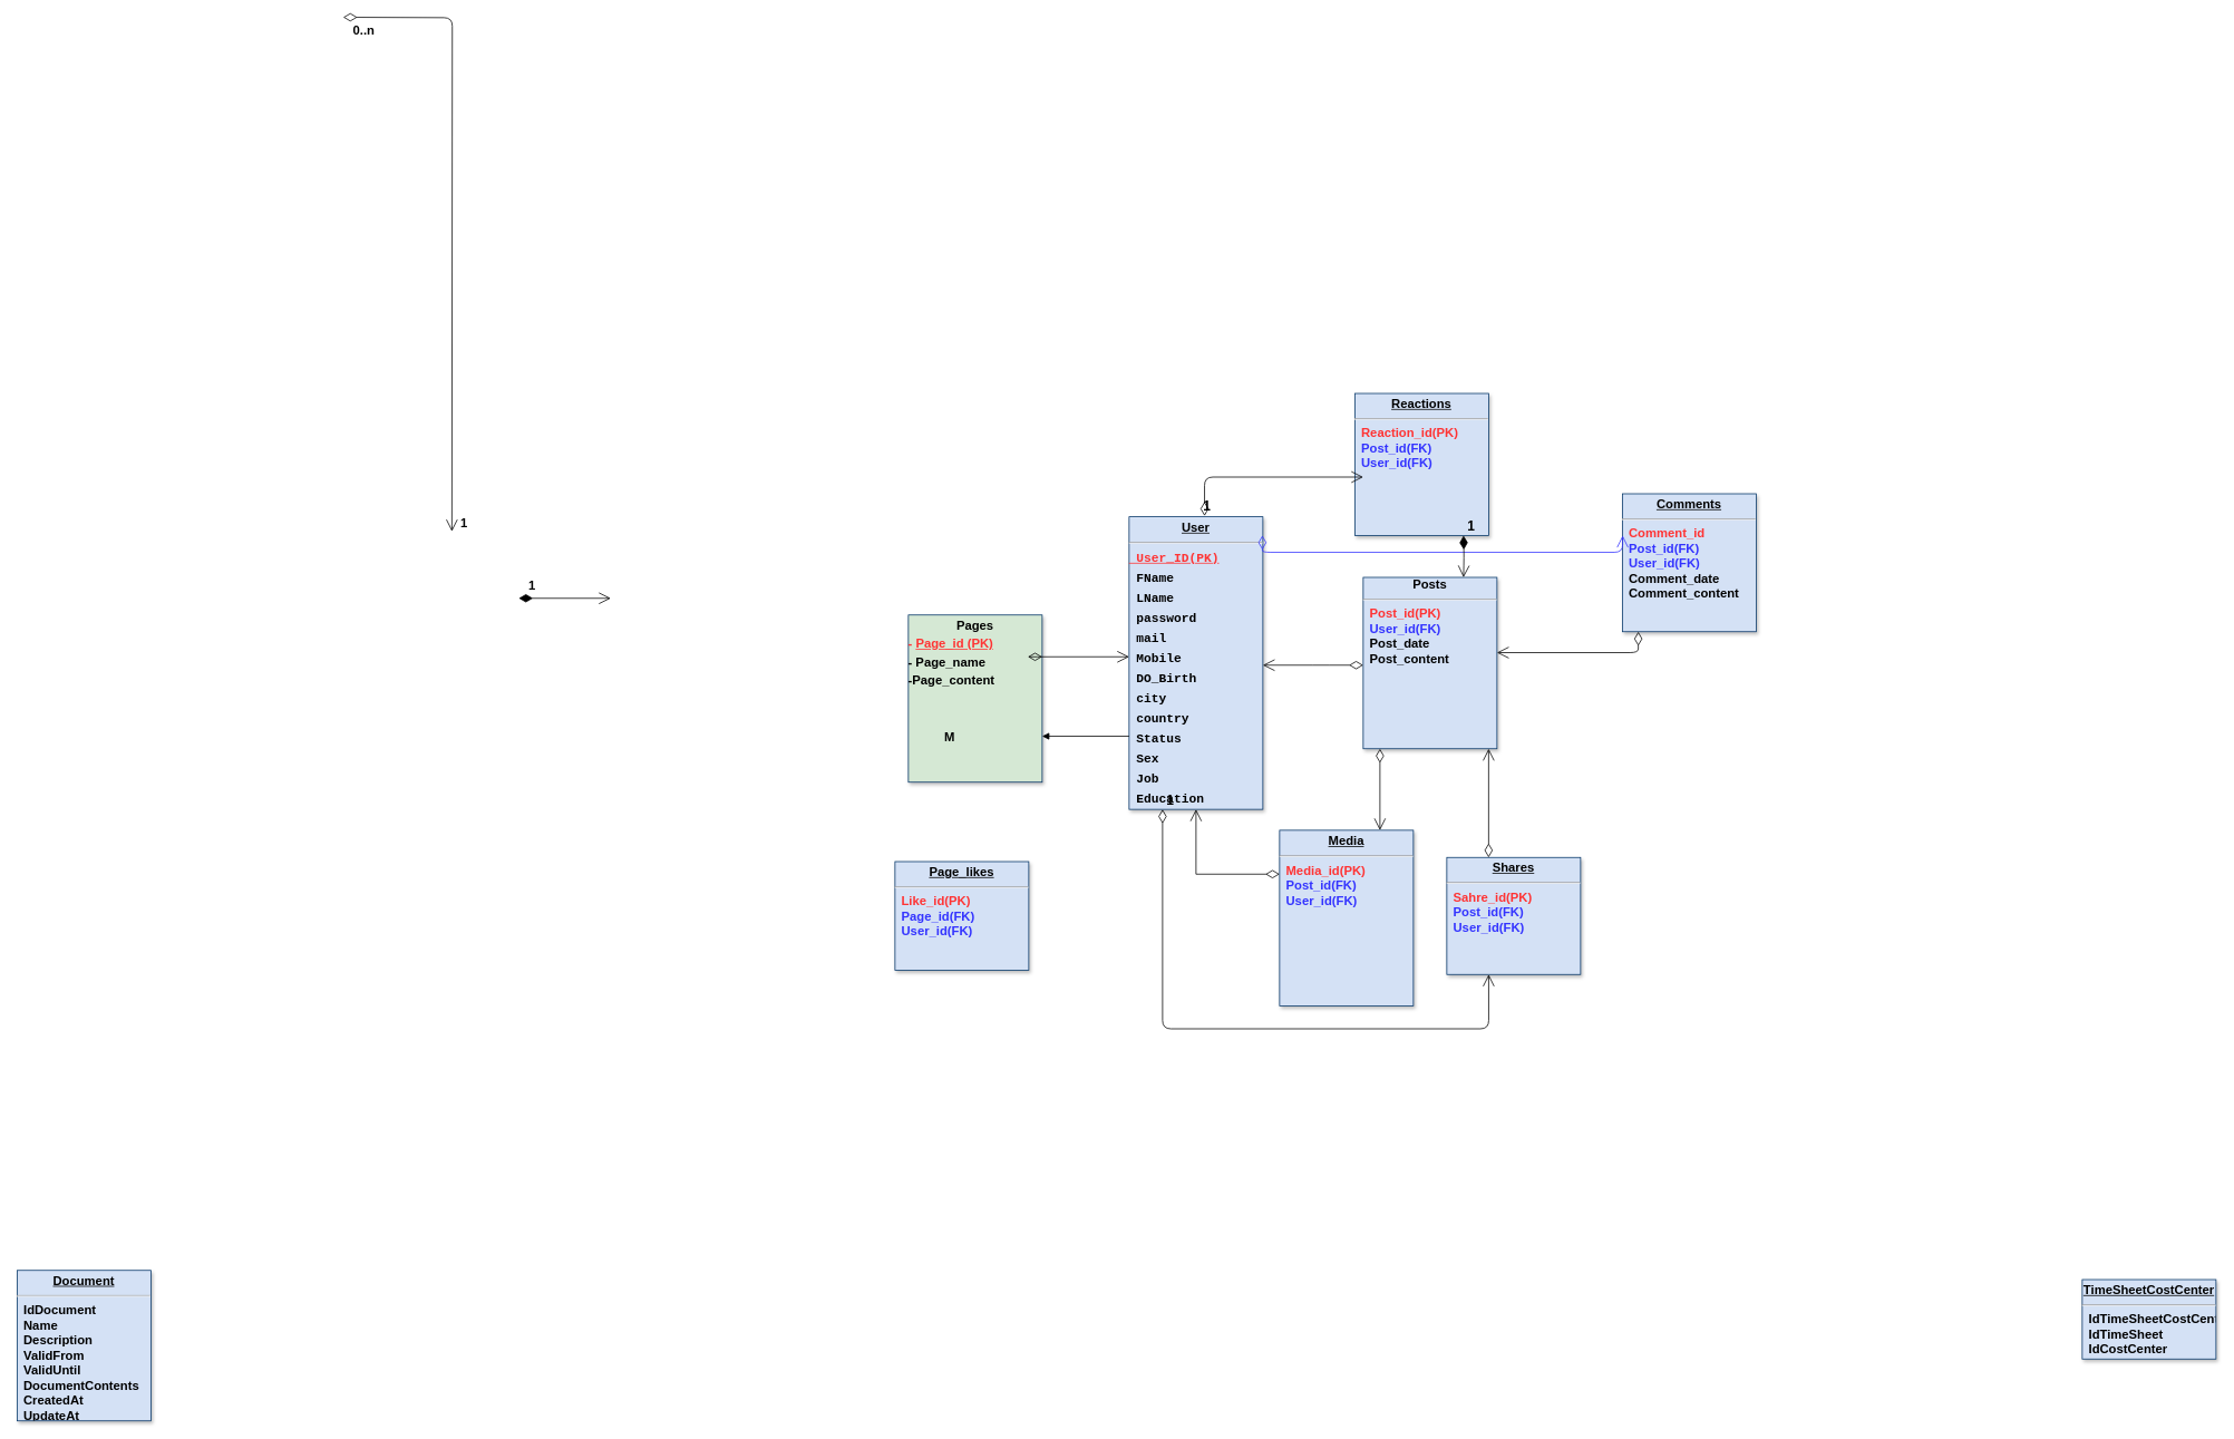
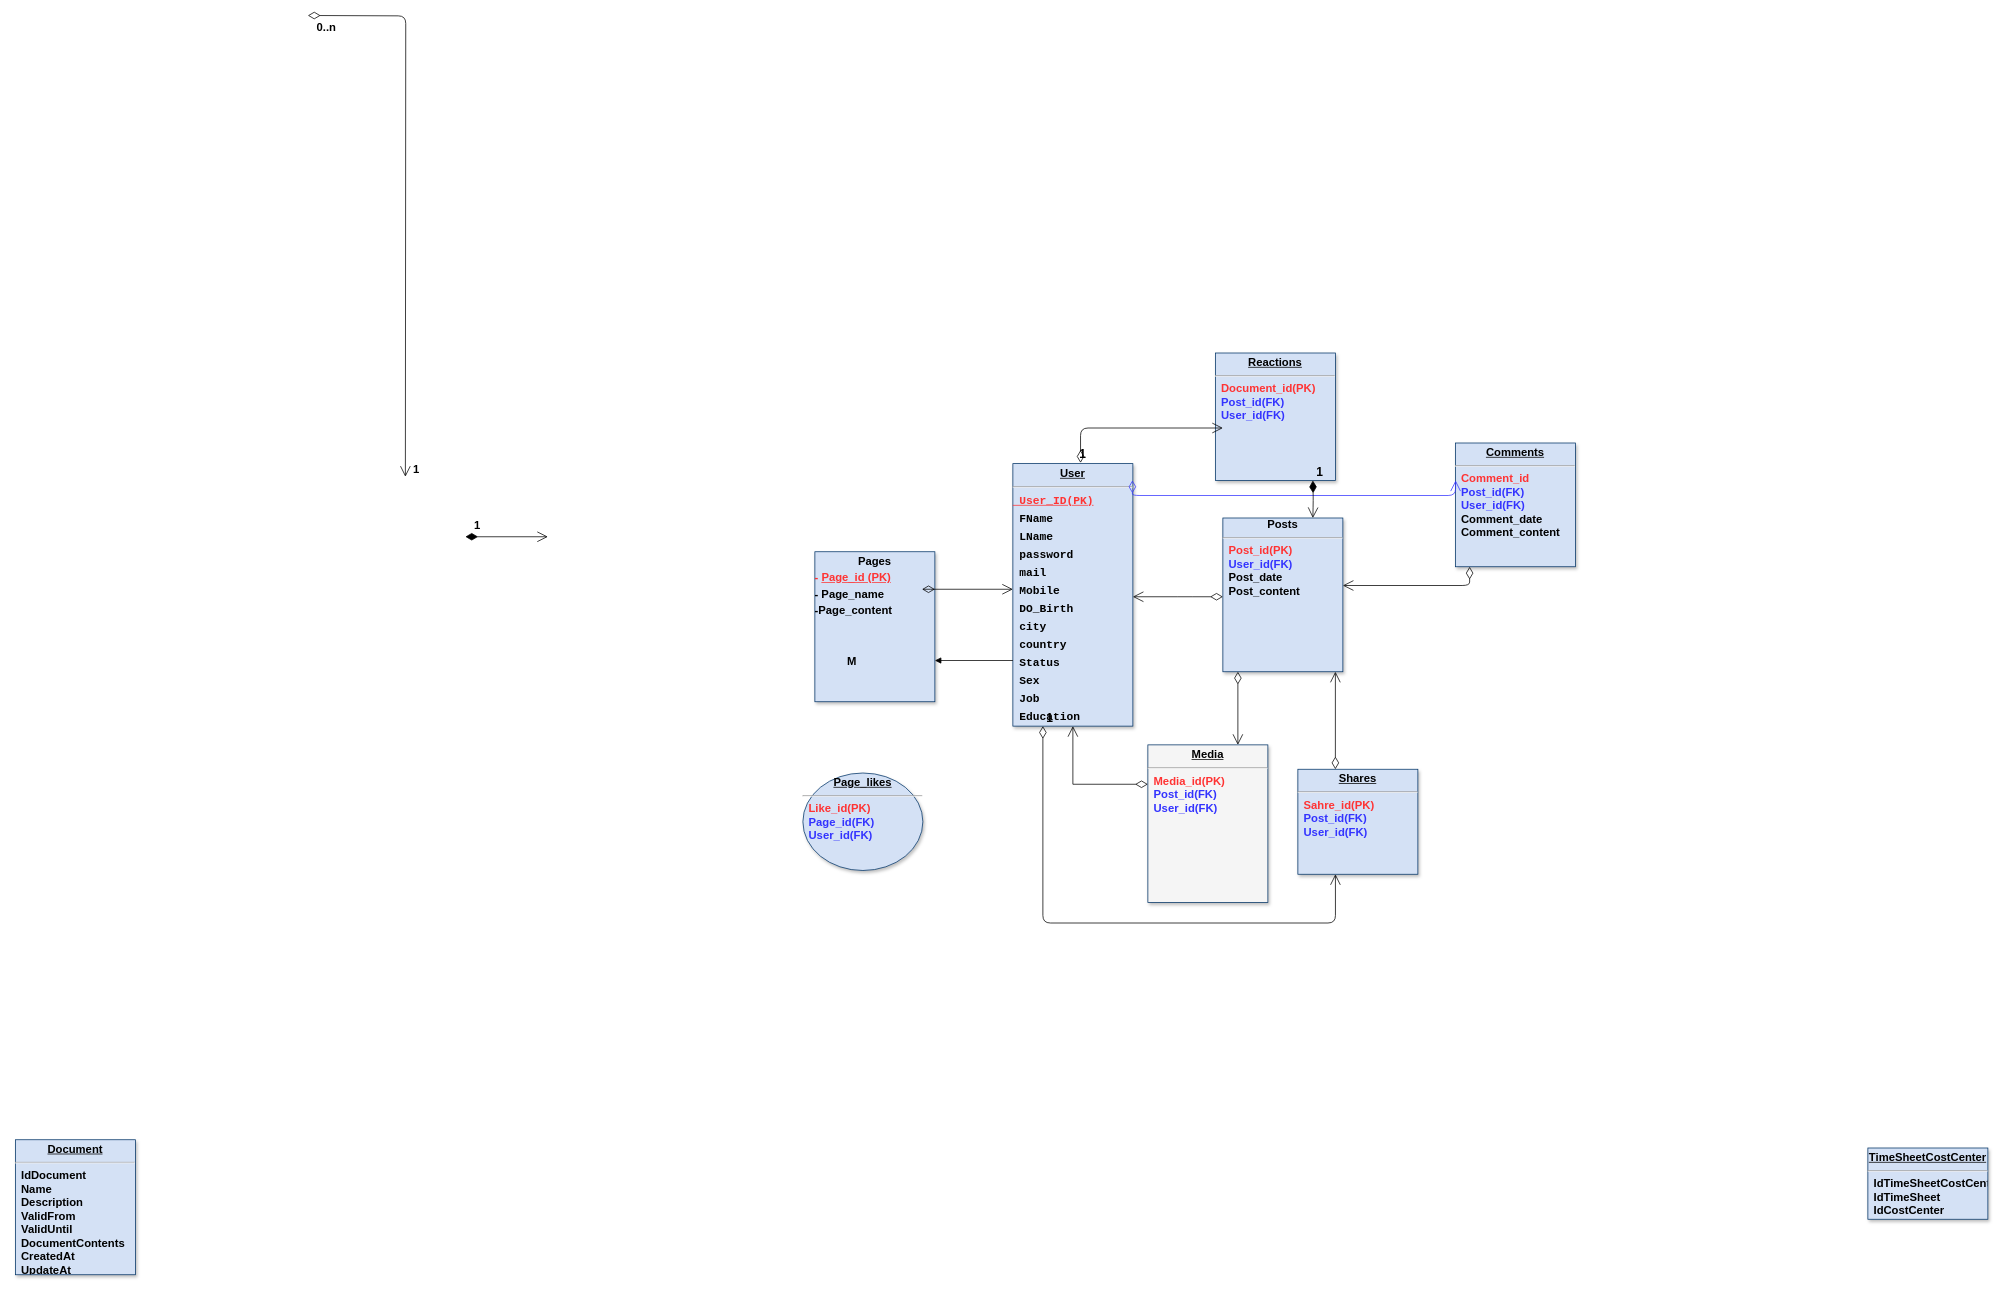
- <mxCell id="7" value="&lt;p style=&quot;margin: 4px 0px 0px ; text-align: center ; text-decoration: underline ; font-size: 15px&quot;&gt;Reactions&lt;/p&gt;&lt;hr style=&quot;font-size: 15px&quot;&gt;&lt;p style=&quot;margin: 0px 0px 0px 8px ; font-size: 15px&quot;&gt;&lt;font color=&quot;#ff3333&quot; style=&quot;font-size: 15px&quot;&gt;Reaction_id(PK)&amp;nbsp;&lt;/font&gt;&lt;/p&gt;&lt;p style=&quot;margin: 0px 0px 0px 8px ; font-size: 15px&quot;&gt;&lt;font color=&quot;#3333ff&quot;&gt;Post_id(FK)&lt;/font&gt;&lt;/p&gt;&lt;p style=&quot;margin: 0px 0px 0px 8px ; font-size: 15px&quot;&gt;&lt;font color=&quot;#3333ff&quot;&gt;User_id(FK)&lt;/font&gt;&lt;/p&gt;" style="verticalAlign=top;align=left;overflow=fill;fontSize=15;fontFamily=Helvetica;html=1;strokeColor=#003366;shadow=1;fillColor=#D4E1F5;fontStyle=1;labelBackgroundColor=none;" parent="1" vertex="1"><mxGeometry x="1620" y="470" width="160" height="170" as="geometry" /></mxCell>
+ <mxCell id="7" value="&lt;p style=&quot;margin: 4px 0px 0px ; text-align: center ; text-decoration: underline ; font-size: 15px&quot;&gt;Reactions&lt;/p&gt;&lt;hr style=&quot;font-size: 15px&quot;&gt;&lt;p style=&quot;margin: 0px 0px 0px 8px ; font-size: 15px&quot;&gt;&lt;font color=&quot;#ff3333&quot; style=&quot;font-size: 15px&quot;&gt;Document_id(PK)&amp;nbsp;&lt;/font&gt;&lt;/p&gt;&lt;p style=&quot;margin: 0px 0px 0px 8px ; font-size: 15px&quot;&gt;&lt;font color=&quot;#3333ff&quot;&gt;Post_id(FK)&lt;/font&gt;&lt;/p&gt;&lt;p style=&quot;margin: 0px 0px 0px 8px ; font-size: 15px&quot;&gt;&lt;font color=&quot;#3333ff&quot;&gt;User_id(FK)&lt;/font&gt;&lt;/p&gt;" style="verticalAlign=top;align=left;overflow=fill;fontSize=15;fontFamily=Helvetica;html=1;strokeColor=#003366;shadow=1;fillColor=#D4E1F5;fontStyle=1;labelBackgroundColor=none;" parent="1" vertex="1"><mxGeometry x="1620" y="470" width="160" height="170" as="geometry" /></mxCell>
- <mxCell id="6" value="&lt;p style=&quot;margin: 4px 0px 0px; text-align: center; font-size: 15px;&quot;&gt;&lt;font style=&quot;font-size: 15px;&quot;&gt;&lt;span style=&quot;font-size: 15px;&quot;&gt;Pages&lt;/span&gt;&lt;/font&gt;&lt;/p&gt;&lt;p style=&quot;margin: 4px 0px 0px; font-size: 15px;&quot;&gt;&lt;font style=&quot;font-size: 15px;&quot; color=&quot;#ff3333&quot;&gt;&lt;span style=&quot;font-size: 15px;&quot;&gt;- &lt;u style=&quot;font-size: 15px;&quot;&gt;Page_id (PK)&lt;/u&gt;&lt;/span&gt;&lt;/font&gt;&lt;/p&gt;&lt;p style=&quot;margin: 4px 0px 0px; font-size: 15px;&quot;&gt;&lt;font style=&quot;font-size: 15px;&quot;&gt;&lt;span style=&quot;font-size: 15px;&quot;&gt;- Page_name&amp;nbsp;&lt;/span&gt;&lt;/font&gt;&lt;/p&gt;&lt;p style=&quot;margin: 4px 0px 0px; font-size: 15px;&quot;&gt;&lt;font style=&quot;font-size: 15px;&quot;&gt;&lt;font style=&quot;font-size: 15px;&quot;&gt;&lt;span style=&quot;font-size: 15px;&quot;&gt;-Page_conten&lt;/span&gt;&lt;/font&gt;&lt;span style=&quot;font-size: 15px;&quot;&gt;t&amp;nbsp;&lt;/span&gt;&lt;/font&gt;&lt;/p&gt;" style="verticalAlign=top;align=left;overflow=fill;fontSize=15;fontFamily=Helvetica;html=1;strokeColor=#003366;shadow=1;fillColor=#d5e8d4;fontStyle=1;labelBackgroundColor=none;" parent="1" vertex="1"><mxGeometry x="1086" y="735" width="160" height="200" as="geometry" /></mxCell>
+ <mxCell id="6" value="&lt;p style=&quot;margin: 4px 0px 0px; text-align: center; font-size: 15px;&quot;&gt;&lt;font style=&quot;font-size: 15px;&quot;&gt;&lt;span style=&quot;font-size: 15px;&quot;&gt;Pages&lt;/span&gt;&lt;/font&gt;&lt;/p&gt;&lt;p style=&quot;margin: 4px 0px 0px; font-size: 15px;&quot;&gt;&lt;font style=&quot;font-size: 15px;&quot; color=&quot;#ff3333&quot;&gt;&lt;span style=&quot;font-size: 15px;&quot;&gt;- &lt;u style=&quot;font-size: 15px;&quot;&gt;Page_id (PK)&lt;/u&gt;&lt;/span&gt;&lt;/font&gt;&lt;/p&gt;&lt;p style=&quot;margin: 4px 0px 0px; font-size: 15px;&quot;&gt;&lt;font style=&quot;font-size: 15px;&quot;&gt;&lt;span style=&quot;font-size: 15px;&quot;&gt;- Page_name&amp;nbsp;&lt;/span&gt;&lt;/font&gt;&lt;/p&gt;&lt;p style=&quot;margin: 4px 0px 0px; font-size: 15px;&quot;&gt;&lt;font style=&quot;font-size: 15px;&quot;&gt;&lt;font style=&quot;font-size: 15px;&quot;&gt;&lt;span style=&quot;font-size: 15px;&quot;&gt;-Page_conten&lt;/span&gt;&lt;/font&gt;&lt;span style=&quot;font-size: 15px;&quot;&gt;t&amp;nbsp;&lt;/span&gt;&lt;/font&gt;&lt;/p&gt;" style="verticalAlign=top;align=left;overflow=fill;fontSize=15;fontFamily=Helvetica;html=1;strokeColor=#003366;shadow=1;fillColor=#D4E1F5;fontStyle=1;labelBackgroundColor=none;" parent="1" vertex="1"><mxGeometry x="1086" y="735" width="160" height="200" as="geometry" /></mxCell>
- <mxCell id="11" value="&lt;p style=&quot;margin: 4px 0px 0px ; text-align: center ; text-decoration: underline ; font-size: 15px&quot;&gt;&lt;font style=&quot;font-size: 15px&quot;&gt;Page_likes&lt;/font&gt;&lt;/p&gt;&lt;hr style=&quot;font-size: 15px&quot;&gt;&lt;p style=&quot;margin: 0px 0px 0px 8px ; font-size: 15px&quot;&gt;&lt;font style=&quot;font-size: 15px&quot; color=&quot;#ff3333&quot;&gt;Like_id(PK)&lt;/font&gt;&lt;/p&gt;&lt;p style=&quot;margin: 0px 0px 0px 8px ; font-size: 15px&quot;&gt;&lt;font style=&quot;font-size: 15px&quot; color=&quot;#3333ff&quot;&gt;Page_id(FK)&lt;/font&gt;&lt;/p&gt;&lt;p style=&quot;margin: 0px 0px 0px 8px ; font-size: 15px&quot;&gt;&lt;font style=&quot;font-size: 15px&quot; color=&quot;#3333ff&quot;&gt;User_id(FK)&lt;/font&gt;&lt;/p&gt;" style="verticalAlign=top;align=left;overflow=fill;fontSize=15;fontFamily=Helvetica;html=1;strokeColor=#003366;shadow=1;fillColor=#D4E1F5;fontStyle=1;labelBackgroundColor=none;" parent="1" vertex="1"><mxGeometry x="1070" y="1030" width="160" height="130" as="geometry" /></mxCell>
+ <mxCell id="11" value="&lt;p style=&quot;margin: 4px 0px 0px ; text-align: center ; text-decoration: underline ; font-size: 15px&quot;&gt;&lt;font style=&quot;font-size: 15px&quot;&gt;Page_likes&lt;/font&gt;&lt;/p&gt;&lt;hr style=&quot;font-size: 15px&quot;&gt;&lt;p style=&quot;margin: 0px 0px 0px 8px ; font-size: 15px&quot;&gt;&lt;font style=&quot;font-size: 15px&quot; color=&quot;#ff3333&quot;&gt;Like_id(PK)&lt;/font&gt;&lt;/p&gt;&lt;p style=&quot;margin: 0px 0px 0px 8px ; font-size: 15px&quot;&gt;&lt;font style=&quot;font-size: 15px&quot; color=&quot;#3333ff&quot;&gt;Page_id(FK)&lt;/font&gt;&lt;/p&gt;&lt;p style=&quot;margin: 0px 0px 0px 8px ; font-size: 15px&quot;&gt;&lt;font style=&quot;font-size: 15px&quot; color=&quot;#3333ff&quot;&gt;User_id(FK)&lt;/font&gt;&lt;/p&gt;" style="ellipse;verticalAlign=top;align=left;overflow=fill;fontSize=15;fontFamily=Helvetica;html=1;strokeColor=#003366;shadow=1;fillColor=#D4E1F5;fontStyle=1;labelBackgroundColor=none;" parent="1" vertex="1"><mxGeometry x="1070" y="1030" width="160" height="130" as="geometry" /></mxCell>
- <mxCell id="3" value="&lt;p style=&quot;margin: 4px 0px 0px ; text-align: center ; text-decoration: underline ; font-size: 15px&quot;&gt;Media&lt;/p&gt;&lt;hr style=&quot;font-size: 15px&quot;&gt;&lt;p style=&quot;margin: 0px 0px 0px 8px ; font-size: 15px&quot;&gt;&lt;font color=&quot;#ff3333&quot;&gt;Media_id(PK)&lt;/font&gt;&lt;/p&gt;&lt;p style=&quot;margin: 0px 0px 0px 8px ; font-size: 15px&quot;&gt;&lt;font color=&quot;#3333ff&quot;&gt;Post_id(FK)&lt;/font&gt;&lt;/p&gt;&lt;p style=&quot;margin: 0px 0px 0px 8px ; font-size: 15px&quot;&gt;&lt;font color=&quot;#3333ff&quot;&gt;User_id(FK)&lt;/font&gt;&lt;/p&gt;" style="verticalAlign=top;align=left;overflow=fill;fontSize=15;fontFamily=Helvetica;html=1;strokeColor=#003366;shadow=1;fillColor=#D4E1F5;fontStyle=1;labelBackgroundColor=none;" parent="1" vertex="1"><mxGeometry x="1530" y="992.5" width="160" height="210" as="geometry" /></mxCell>
+ <mxCell id="3" value="&lt;p style=&quot;margin: 4px 0px 0px ; text-align: center ; text-decoration: underline ; font-size: 15px&quot;&gt;Media&lt;/p&gt;&lt;hr style=&quot;font-size: 15px&quot;&gt;&lt;p style=&quot;margin: 0px 0px 0px 8px ; font-size: 15px&quot;&gt;&lt;font color=&quot;#ff3333&quot;&gt;Media_id(PK)&lt;/font&gt;&lt;/p&gt;&lt;p style=&quot;margin: 0px 0px 0px 8px ; font-size: 15px&quot;&gt;&lt;font color=&quot;#3333ff&quot;&gt;Post_id(FK)&lt;/font&gt;&lt;/p&gt;&lt;p style=&quot;margin: 0px 0px 0px 8px ; font-size: 15px&quot;&gt;&lt;font color=&quot;#3333ff&quot;&gt;User_id(FK)&lt;/font&gt;&lt;/p&gt;" style="verticalAlign=top;align=left;overflow=fill;fontSize=15;fontFamily=Helvetica;html=1;strokeColor=#003366;shadow=1;fillColor=#f5f5f5;fontStyle=1;labelBackgroundColor=none;" parent="1" vertex="1"><mxGeometry x="1530" y="992.5" width="160" height="210" as="geometry" /></mxCell>
